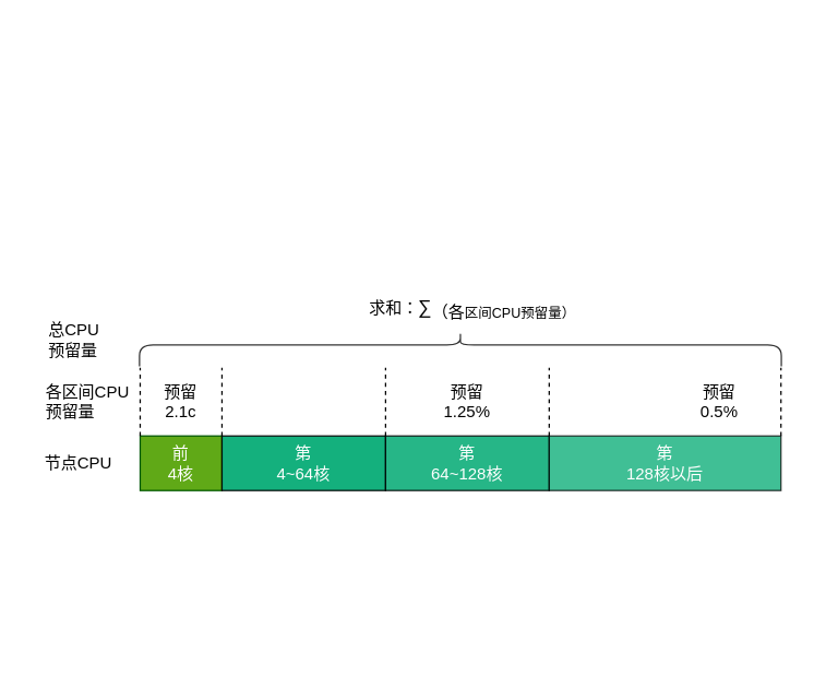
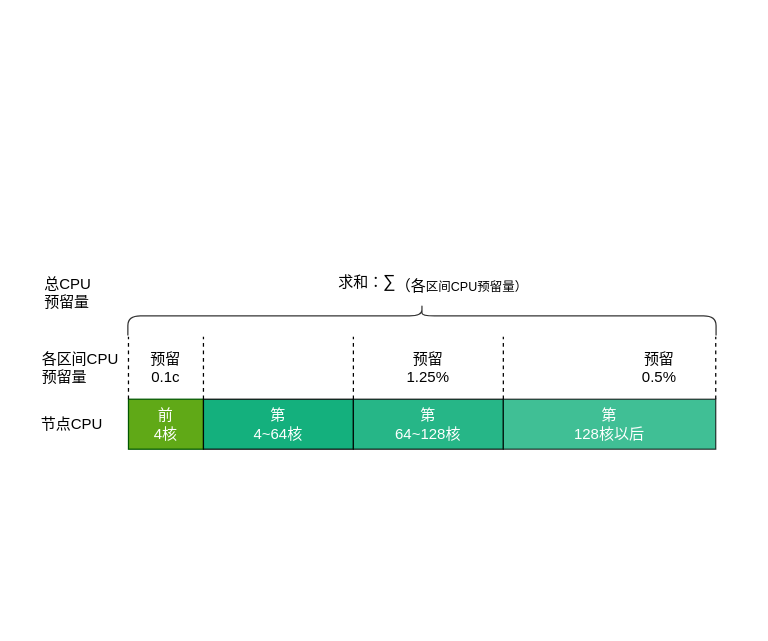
- <mxCell id="16" value="总CPU&lt;br&gt;预留量" style="text;html=1;strokeColor=none;fillColor=none;align=left;verticalAlign=middle;whiteSpace=wrap;rounded=0;fontFamily=Helvetica;fontSize=12;fontColor=default;opacity=80;" vertex="1" parent="1"><mxGeometry x="33" y="234" width="70" height="30" as="geometry" /></mxCell>
+ <mxCell id="16" value="总CPU&lt;br&gt;预留量" style="text;html=1;strokeColor=none;fillColor=none;align=left;verticalAlign=middle;whiteSpace=wrap;rounded=0;fontFamily=Helvetica;fontSize=12;fontColor=default;opacity=80;" vertex="1" parent="1"><mxGeometry x="33" y="219" width="70" height="30" as="geometry" /></mxCell>
- <mxCell id="12" value="&lt;font color=&quot;#000000&quot;&gt;预留&lt;br&gt;2.1c&lt;/font&gt;" style="text;html=1;strokeColor=none;fillColor=none;align=center;verticalAlign=middle;whiteSpace=wrap;rounded=0;fontFamily=Helvetica;fontSize=12;fontColor=#ffffff;opacity=80;" vertex="1" parent="1"><mxGeometry x="102" y="279" width="60" height="30" as="geometry" /></mxCell>
+ <mxCell id="12" value="&lt;font color=&quot;#000000&quot;&gt;预留&lt;br&gt;0.1c&lt;/font&gt;" style="text;html=1;strokeColor=none;fillColor=none;align=center;verticalAlign=middle;whiteSpace=wrap;rounded=0;fontFamily=Helvetica;fontSize=12;fontColor=#ffffff;opacity=80;" vertex="1" parent="1"><mxGeometry x="102" y="279" width="60" height="30" as="geometry" /></mxCell>
